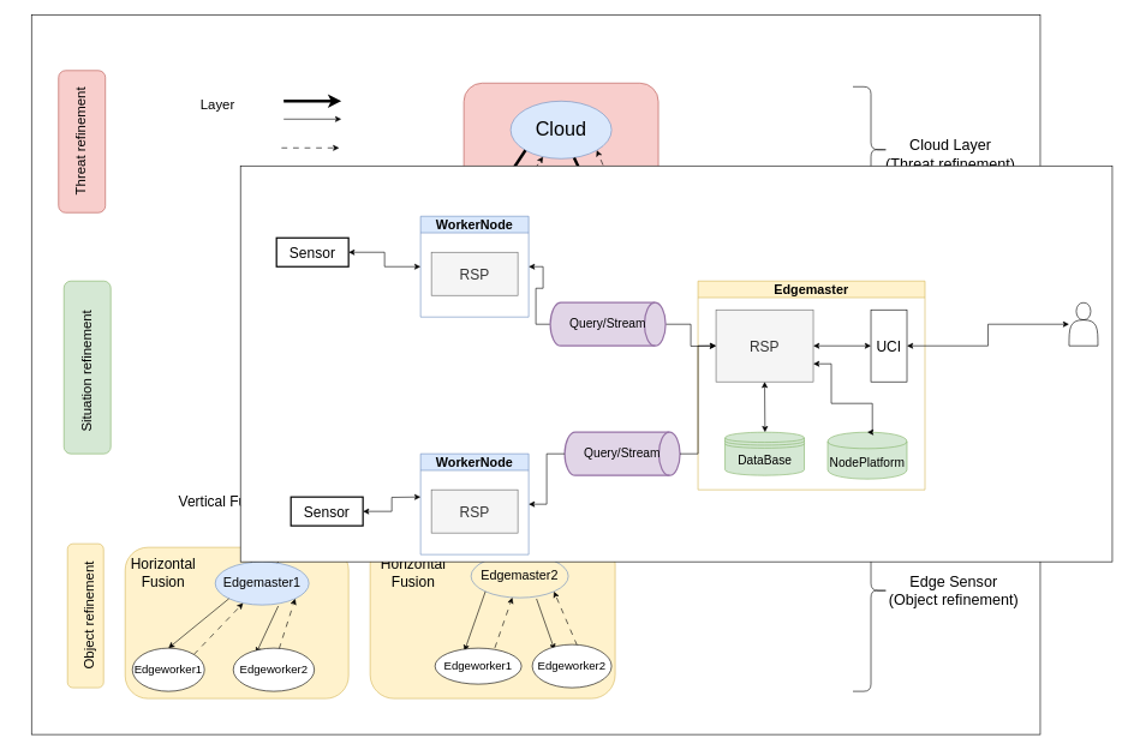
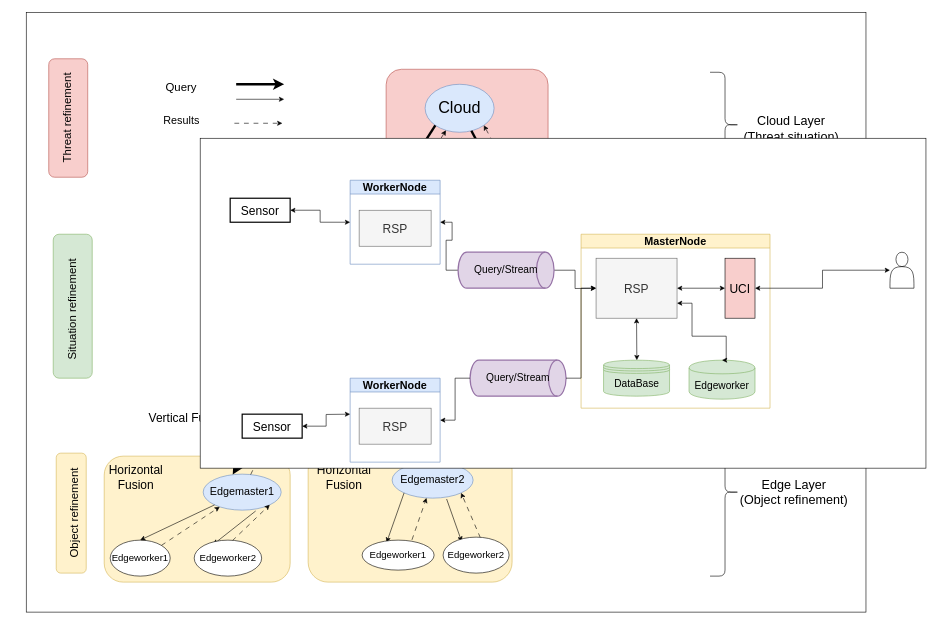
- <mxCell id="53" value="Layer" style="text;html=1;strokeColor=none;fillColor=none;align=center;verticalAlign=middle;whiteSpace=wrap;rounded=0;fontSize=19;" vertex="1" parent="1"><mxGeometry x="213" y="120" width="177" height="50" as="geometry" /></mxCell>
+ <mxCell id="53" value="Query" style="text;html=1;strokeColor=none;fillColor=none;align=center;verticalAlign=middle;whiteSpace=wrap;rounded=0;fontSize=19;" vertex="1" parent="1"><mxGeometry x="213" y="120" width="177" height="50" as="geometry" /></mxCell>
- <mxCell id="34" value="&lt;font style=&quot;font-size: 27px;&quot;&gt;Cloud&lt;/font&gt;" style="ellipse;whiteSpace=wrap;html=1;align=center;fillColor=#dae8fc;strokeColor=#6c8ebf;fontSize=27;" vertex="1" parent="1"><mxGeometry x="708" y="140" width="140" height="80" as="geometry" /></mxCell>
+ <mxCell id="34" value="&lt;font style=&quot;font-size: 27px;&quot;&gt;Cloud&lt;/font&gt;" style="ellipse;whiteSpace=wrap;html=1;align=center;fillColor=#dae8fc;strokeColor=#6c8ebf;fontSize=27;" vertex="1" parent="1"><mxGeometry x="708" y="140" width="115" height="80" as="geometry" /></mxCell>
+ <mxCell id="54" value="Results" style="text;html=1;strokeColor=none;fillColor=none;align=center;verticalAlign=middle;whiteSpace=wrap;rounded=0;fontSize=18;" vertex="1" parent="1"><mxGeometry x="246.5" y="185" width="110" height="30" as="geometry" /></mxCell>
- <mxCell id="56" value="Cloud Layer &lt;br style=&quot;font-size: 21px;&quot;&gt;(Threat refinement)" style="text;html=1;strokeColor=none;fillColor=none;align=center;verticalAlign=middle;whiteSpace=wrap;rounded=0;fontSize=21;" vertex="1" parent="1"><mxGeometry x="1223" y="181.25" width="191" height="65" as="geometry" /></mxCell>
+ <mxCell id="56" value="Cloud Layer &lt;br style=&quot;font-size: 21px;&quot;&gt;(Threat situation)" style="text;html=1;strokeColor=none;fillColor=none;align=center;verticalAlign=middle;whiteSpace=wrap;rounded=0;fontSize=21;" vertex="1" parent="1"><mxGeometry x="1223" y="181.25" width="191" height="65" as="geometry" /></mxCell>
- <mxCell id="71" value="Edgemaster" style="swimlane;whiteSpace=wrap;html=1;fillColor=#fff2cc;strokeColor=#d6b656;fontSize=18;" vertex="1" parent="1"><mxGeometry x="968" y="390" width="315" height="290" as="geometry" /></mxCell>
+ <mxCell id="71" value="MasterNode" style="swimlane;whiteSpace=wrap;html=1;fillColor=#fff2cc;strokeColor=#d6b656;fontSize=18;" vertex="1" parent="1"><mxGeometry x="968" y="390" width="315" height="290" as="geometry" /></mxCell>
- <mxCell id="73" value="UCI" style="rounded=0;whiteSpace=wrap;html=1;fontSize=20;" vertex="1" parent="71"><mxGeometry x="240" y="40" width="50" height="100" as="geometry" /></mxCell>
+ <mxCell id="73" value="UCI" style="rounded=0;whiteSpace=wrap;html=1;fontSize=20;fillColor=#f8cecc;" vertex="1" parent="71"><mxGeometry x="240" y="40" width="50" height="100" as="geometry" /></mxCell>
- <mxCell id="74" value="NodePlatform" style="shape=cylinder;whiteSpace=wrap;html=1;boundedLbl=1;backgroundOutline=1;fillColor=#d5e8d4;strokeColor=#82b366;fontSize=17;" vertex="1" parent="71"><mxGeometry x="180" y="210" width="110" height="65" as="geometry" /></mxCell>
+ <mxCell id="74" value="Edgeworker" style="shape=cylinder;whiteSpace=wrap;html=1;boundedLbl=1;backgroundOutline=1;fillColor=#d5e8d4;strokeColor=#82b366;fontSize=17;" vertex="1" parent="71"><mxGeometry x="180" y="210" width="110" height="65" as="geometry" /></mxCell>
- <mxCell id="26" value="&lt;font style=&quot;font-size: 18px;&quot;&gt;Edgemaster2&lt;/font&gt;" style="ellipse;whiteSpace=wrap;html=1;align=center;fillColor=#fff2cc;strokeColor=#6c8ebf;fontSize=18;" vertex="1" parent="1"><mxGeometry x="653" y="770" width="135" height="60" as="geometry" /></mxCell>
+ <mxCell id="26" value="&lt;font style=&quot;font-size: 18px;&quot;&gt;Edgemaster2&lt;/font&gt;" style="ellipse;whiteSpace=wrap;html=1;align=center;fillColor=#dae8fc;strokeColor=#6c8ebf;fontSize=18;" vertex="1" parent="1"><mxGeometry x="653" y="770" width="135" height="60" as="geometry" /></mxCell>
- <mxCell id="10" value="&lt;font style=&quot;font-size: 18px;&quot;&gt;Edgemaster1&lt;/font&gt;" style="ellipse;whiteSpace=wrap;html=1;align=center;fillColor=#dae8fc;strokeColor=#6c8ebf;fontSize=18;" vertex="1" parent="1"><mxGeometry x="298" y="780" width="130" height="60" as="geometry" /></mxCell>
+ <mxCell id="10" value="&lt;font style=&quot;font-size: 18px;&quot;&gt;Edgemaster1&lt;/font&gt;" style="ellipse;whiteSpace=wrap;html=1;align=center;fillColor=#dae8fc;strokeColor=#6c8ebf;fontSize=18;" vertex="1" parent="1"><mxGeometry x="338" y="790" width="130" height="60" as="geometry" /></mxCell>
- <mxCell id="49" value="Edge Sensor&lt;br style=&quot;font-size: 21px;&quot;&gt;(Object refinement)" style="text;html=1;strokeColor=none;fillColor=none;align=center;verticalAlign=middle;whiteSpace=wrap;rounded=0;fontSize=21;" vertex="1" parent="1"><mxGeometry x="1223" y="776.25" width="200" height="87.5" as="geometry" /></mxCell>
+ <mxCell id="49" value="Edge Layer&lt;br style=&quot;font-size: 21px;&quot;&gt;(Object refinement)" style="text;html=1;strokeColor=none;fillColor=none;align=center;verticalAlign=middle;whiteSpace=wrap;rounded=0;fontSize=21;" vertex="1" parent="1"><mxGeometry x="1223" y="776.25" width="200" height="87.5" as="geometry" /></mxCell>
